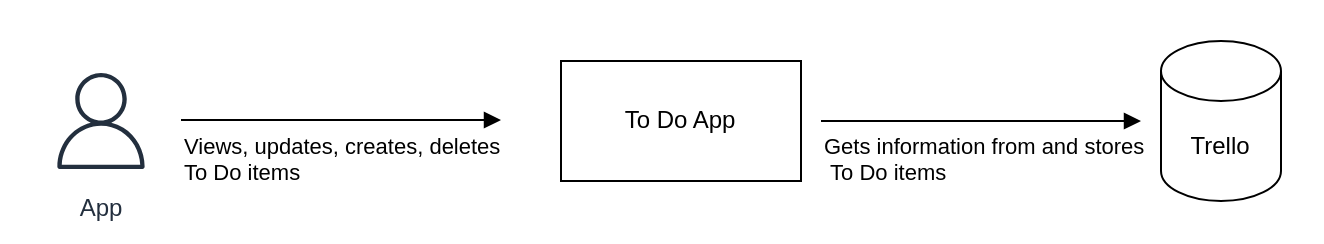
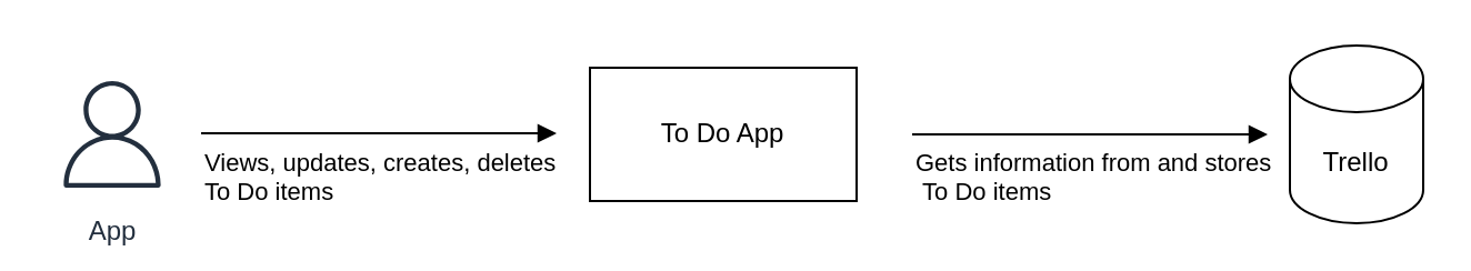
- <mxCell id="3" value="To Do App" style="rounded=0;whiteSpace=wrap;html=1;" parent="1" vertex="1"><mxGeometry x="280" y="30" width="120" height="60" as="geometry" /></mxCell>
+ <mxCell id="3" value="To Do App" style="rounded=0;whiteSpace=wrap;html=1;" parent="1" vertex="1"><mxGeometry x="265" y="30" width="120" height="60" as="geometry" /></mxCell>
